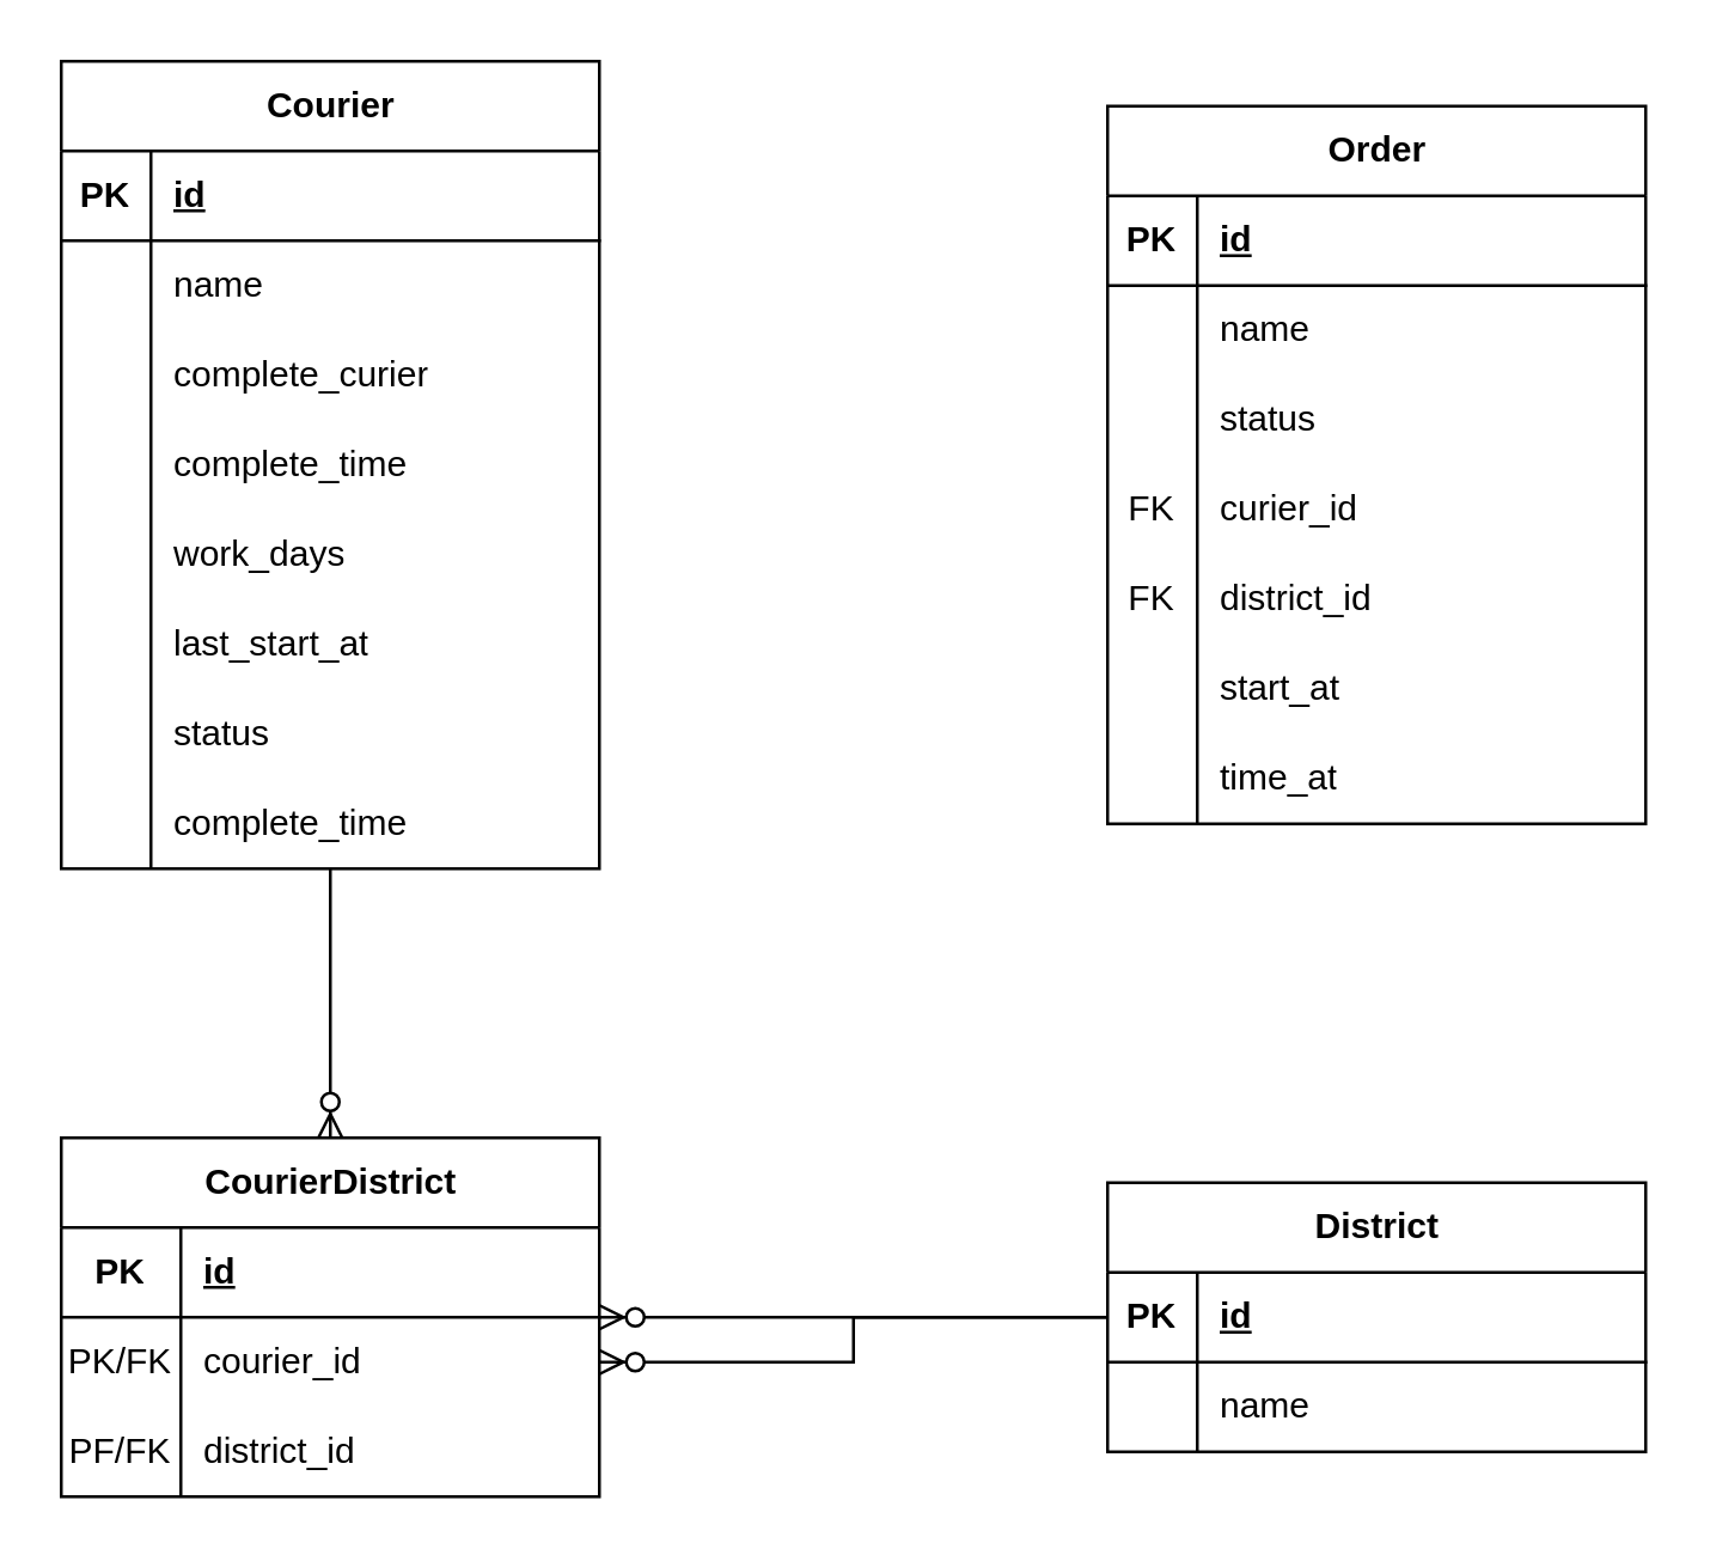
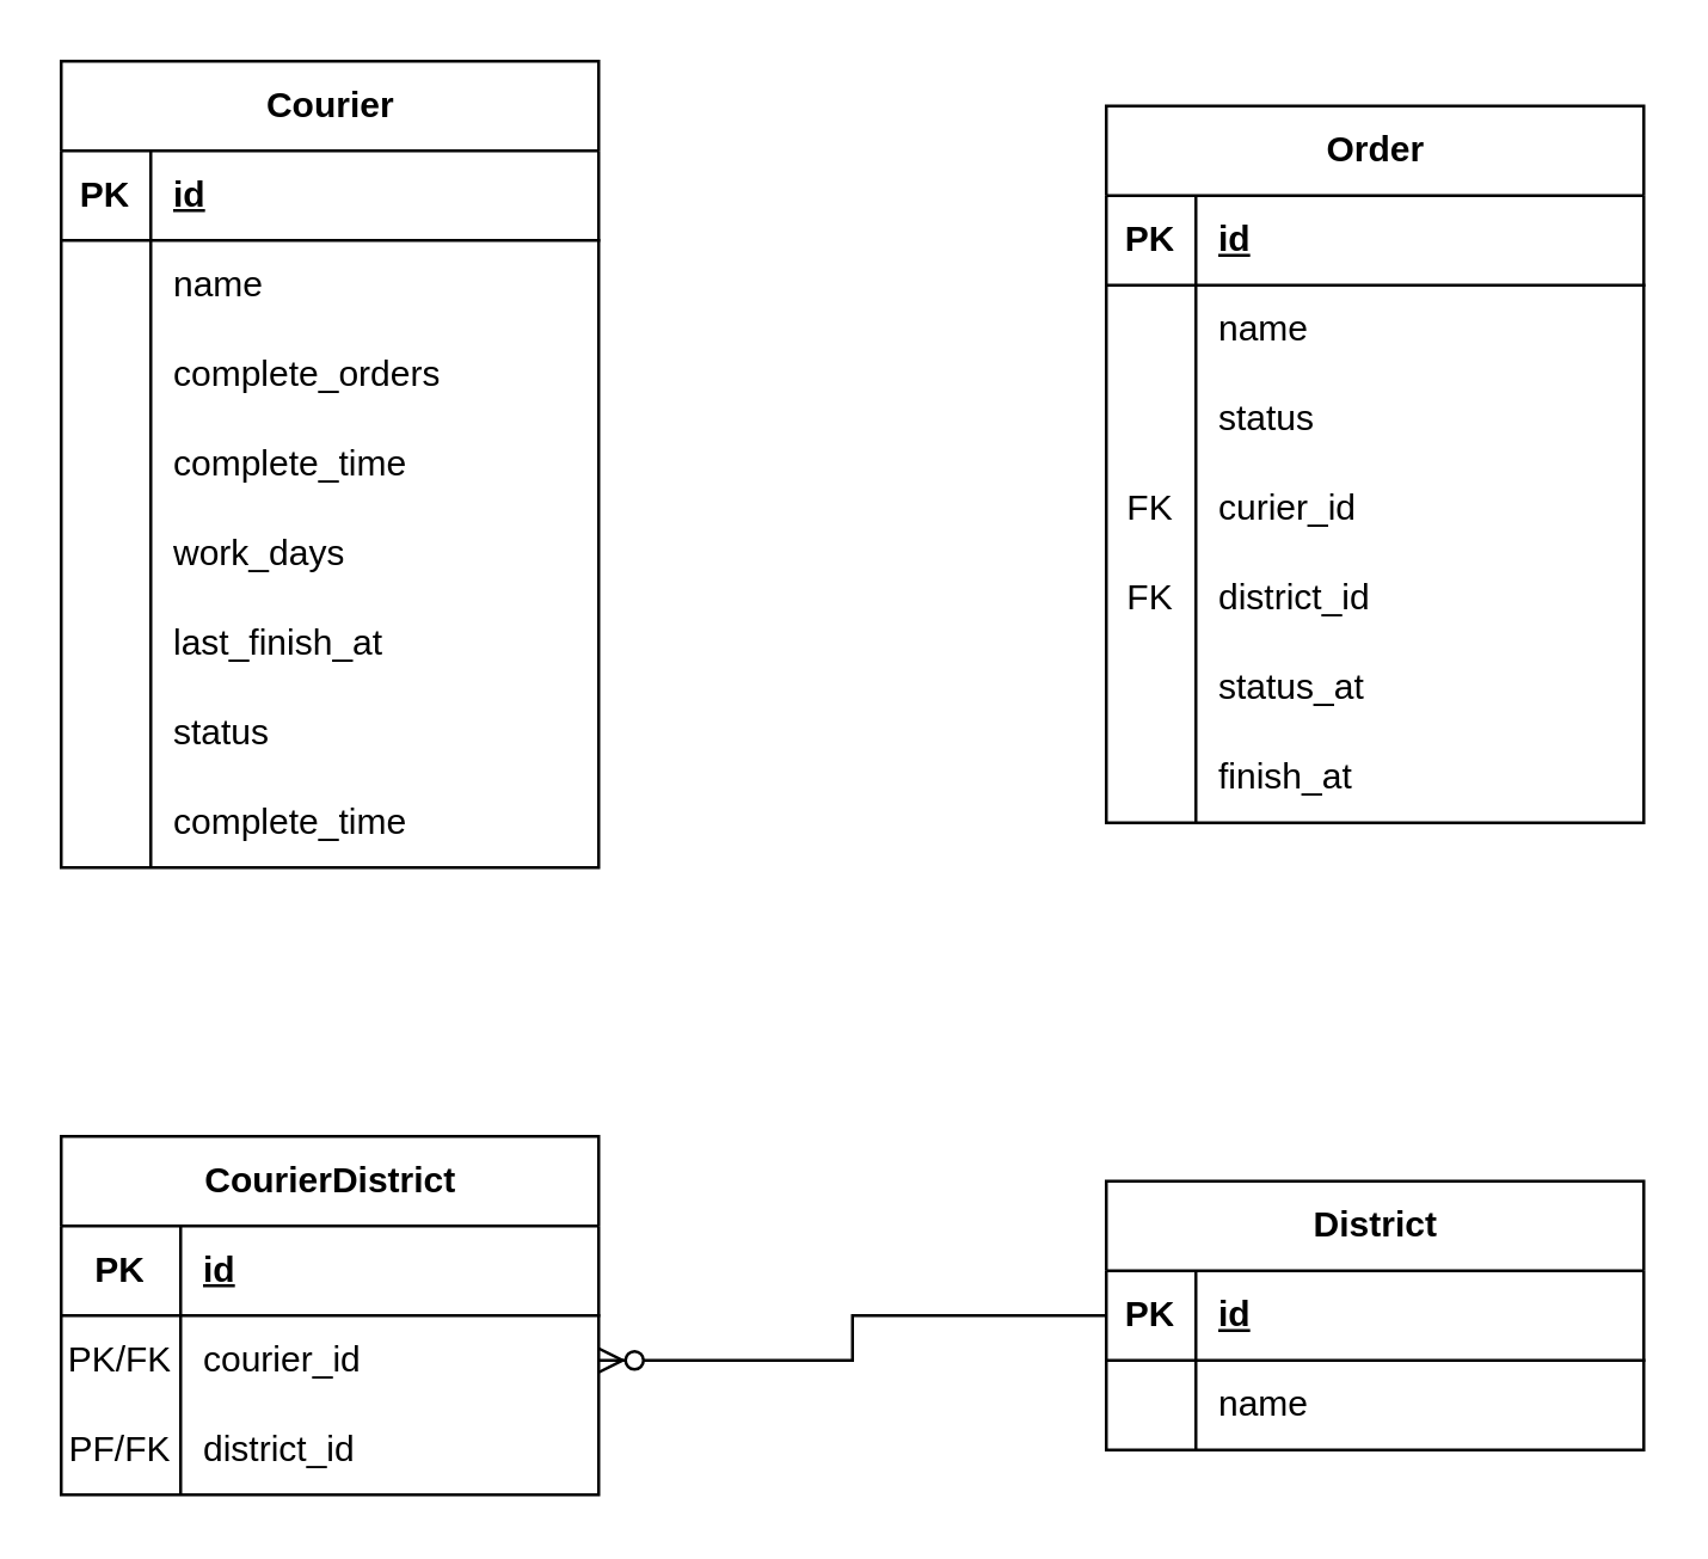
- <mxCell id="11" value="complete_curier" style="shape=partialRectangle;connectable=0;fillColor=none;top=0;left=0;bottom=0;right=0;align=left;spacingLeft=6;overflow=hidden;whiteSpace=wrap;html=1;" parent="9" vertex="1"><mxGeometry x="30" width="150" height="30" as="geometry"><mxRectangle width="150" height="30" as="alternateBounds" /></mxGeometry></mxCell>
+ <mxCell id="11" value="complete_orders" style="shape=partialRectangle;connectable=0;fillColor=none;top=0;left=0;bottom=0;right=0;align=left;spacingLeft=6;overflow=hidden;whiteSpace=wrap;html=1;" parent="9" vertex="1"><mxGeometry x="30" width="150" height="30" as="geometry"><mxRectangle width="150" height="30" as="alternateBounds" /></mxGeometry></mxCell>
- <mxCell id="20" value="last_start_at" style="shape=partialRectangle;connectable=0;fillColor=none;top=0;left=0;bottom=0;right=0;align=left;spacingLeft=6;overflow=hidden;whiteSpace=wrap;html=1;" parent="18" vertex="1"><mxGeometry x="30" width="150" height="30" as="geometry"><mxRectangle width="150" height="30" as="alternateBounds" /></mxGeometry></mxCell>
+ <mxCell id="20" value="last_finish_at" style="shape=partialRectangle;connectable=0;fillColor=none;top=0;left=0;bottom=0;right=0;align=left;spacingLeft=6;overflow=hidden;whiteSpace=wrap;html=1;" parent="18" vertex="1"><mxGeometry x="30" width="150" height="30" as="geometry"><mxRectangle width="150" height="30" as="alternateBounds" /></mxGeometry></mxCell>
- <mxCell id="45" value="start_at" style="shape=partialRectangle;connectable=0;fillColor=none;top=0;left=0;bottom=0;right=0;align=left;spacingLeft=6;overflow=hidden;whiteSpace=wrap;html=1;" parent="43" vertex="1"><mxGeometry x="30" width="150" height="30" as="geometry"><mxRectangle width="150" height="30" as="alternateBounds" /></mxGeometry></mxCell>
+ <mxCell id="45" value="status_at" style="shape=partialRectangle;connectable=0;fillColor=none;top=0;left=0;bottom=0;right=0;align=left;spacingLeft=6;overflow=hidden;whiteSpace=wrap;html=1;" parent="43" vertex="1"><mxGeometry x="30" width="150" height="30" as="geometry"><mxRectangle width="150" height="30" as="alternateBounds" /></mxGeometry></mxCell>
- <mxCell id="48" value="time_at" style="shape=partialRectangle;connectable=0;fillColor=none;top=0;left=0;bottom=0;right=0;align=left;spacingLeft=6;overflow=hidden;whiteSpace=wrap;html=1;" parent="46" vertex="1"><mxGeometry x="30" width="150" height="30" as="geometry"><mxRectangle width="150" height="30" as="alternateBounds" /></mxGeometry></mxCell>
+ <mxCell id="48" value="finish_at" style="shape=partialRectangle;connectable=0;fillColor=none;top=0;left=0;bottom=0;right=0;align=left;spacingLeft=6;overflow=hidden;whiteSpace=wrap;html=1;" parent="46" vertex="1"><mxGeometry x="30" width="150" height="30" as="geometry"><mxRectangle width="150" height="30" as="alternateBounds" /></mxGeometry></mxCell>
- <mxCell id="67" value="" style="edgeStyle=orthogonalEdgeStyle;fontSize=12;html=1;endArrow=ERzeroToMany;endFill=1;rounded=0;" parent="1" source="2" target="56" edge="1"><mxGeometry width="100" height="100" relative="1" as="geometry"><mxPoint x="180" y="390" as="sourcePoint" /><mxPoint x="180" y="270" as="targetPoint" /></mxGeometry></mxCell>
- <mxCell id="68" value="" style="edgeStyle=orthogonalEdgeStyle;fontSize=12;html=1;endArrow=ERzeroToMany;endFill=1;rounded=0;" parent="1" source="49" target="56" edge="1"><mxGeometry width="100" height="100" relative="1" as="geometry"><mxPoint x="120" y="300" as="sourcePoint" /><mxPoint x="120" y="400" as="targetPoint" /></mxGeometry></mxCell>
